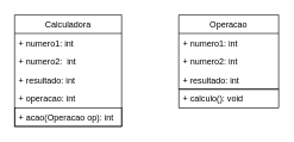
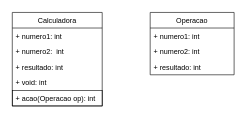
- <mxCell id="6" value="+ operacao: int" style="text;strokeColor=none;fillColor=none;align=left;verticalAlign=top;spacingLeft=4;spacingRight=4;overflow=hidden;rotatable=0;points=[[0,0.5],[1,0.5]];portConstraint=eastwest;" parent="2" vertex="1"><mxGeometry y="104" width="150" height="26" as="geometry" /></mxCell>
+ <mxCell id="6" value="+ void: int" style="text;strokeColor=none;fillColor=none;align=left;verticalAlign=top;spacingLeft=4;spacingRight=4;overflow=hidden;rotatable=0;points=[[0,0.5],[1,0.5]];portConstraint=eastwest;" parent="2" vertex="1"><mxGeometry y="104" width="150" height="26" as="geometry" /></mxCell>
- <mxCell id="12" value="+ calculo(): void" style="text;fillColor=none;align=left;verticalAlign=top;spacingLeft=4;spacingRight=4;overflow=hidden;rotatable=0;points=[[0,0.5],[1,0.5]];portConstraint=eastwest;strokeColor=#000000;" parent="1" vertex="1"><mxGeometry x="250" y="124" width="140" height="26" as="geometry" /></mxCell>
